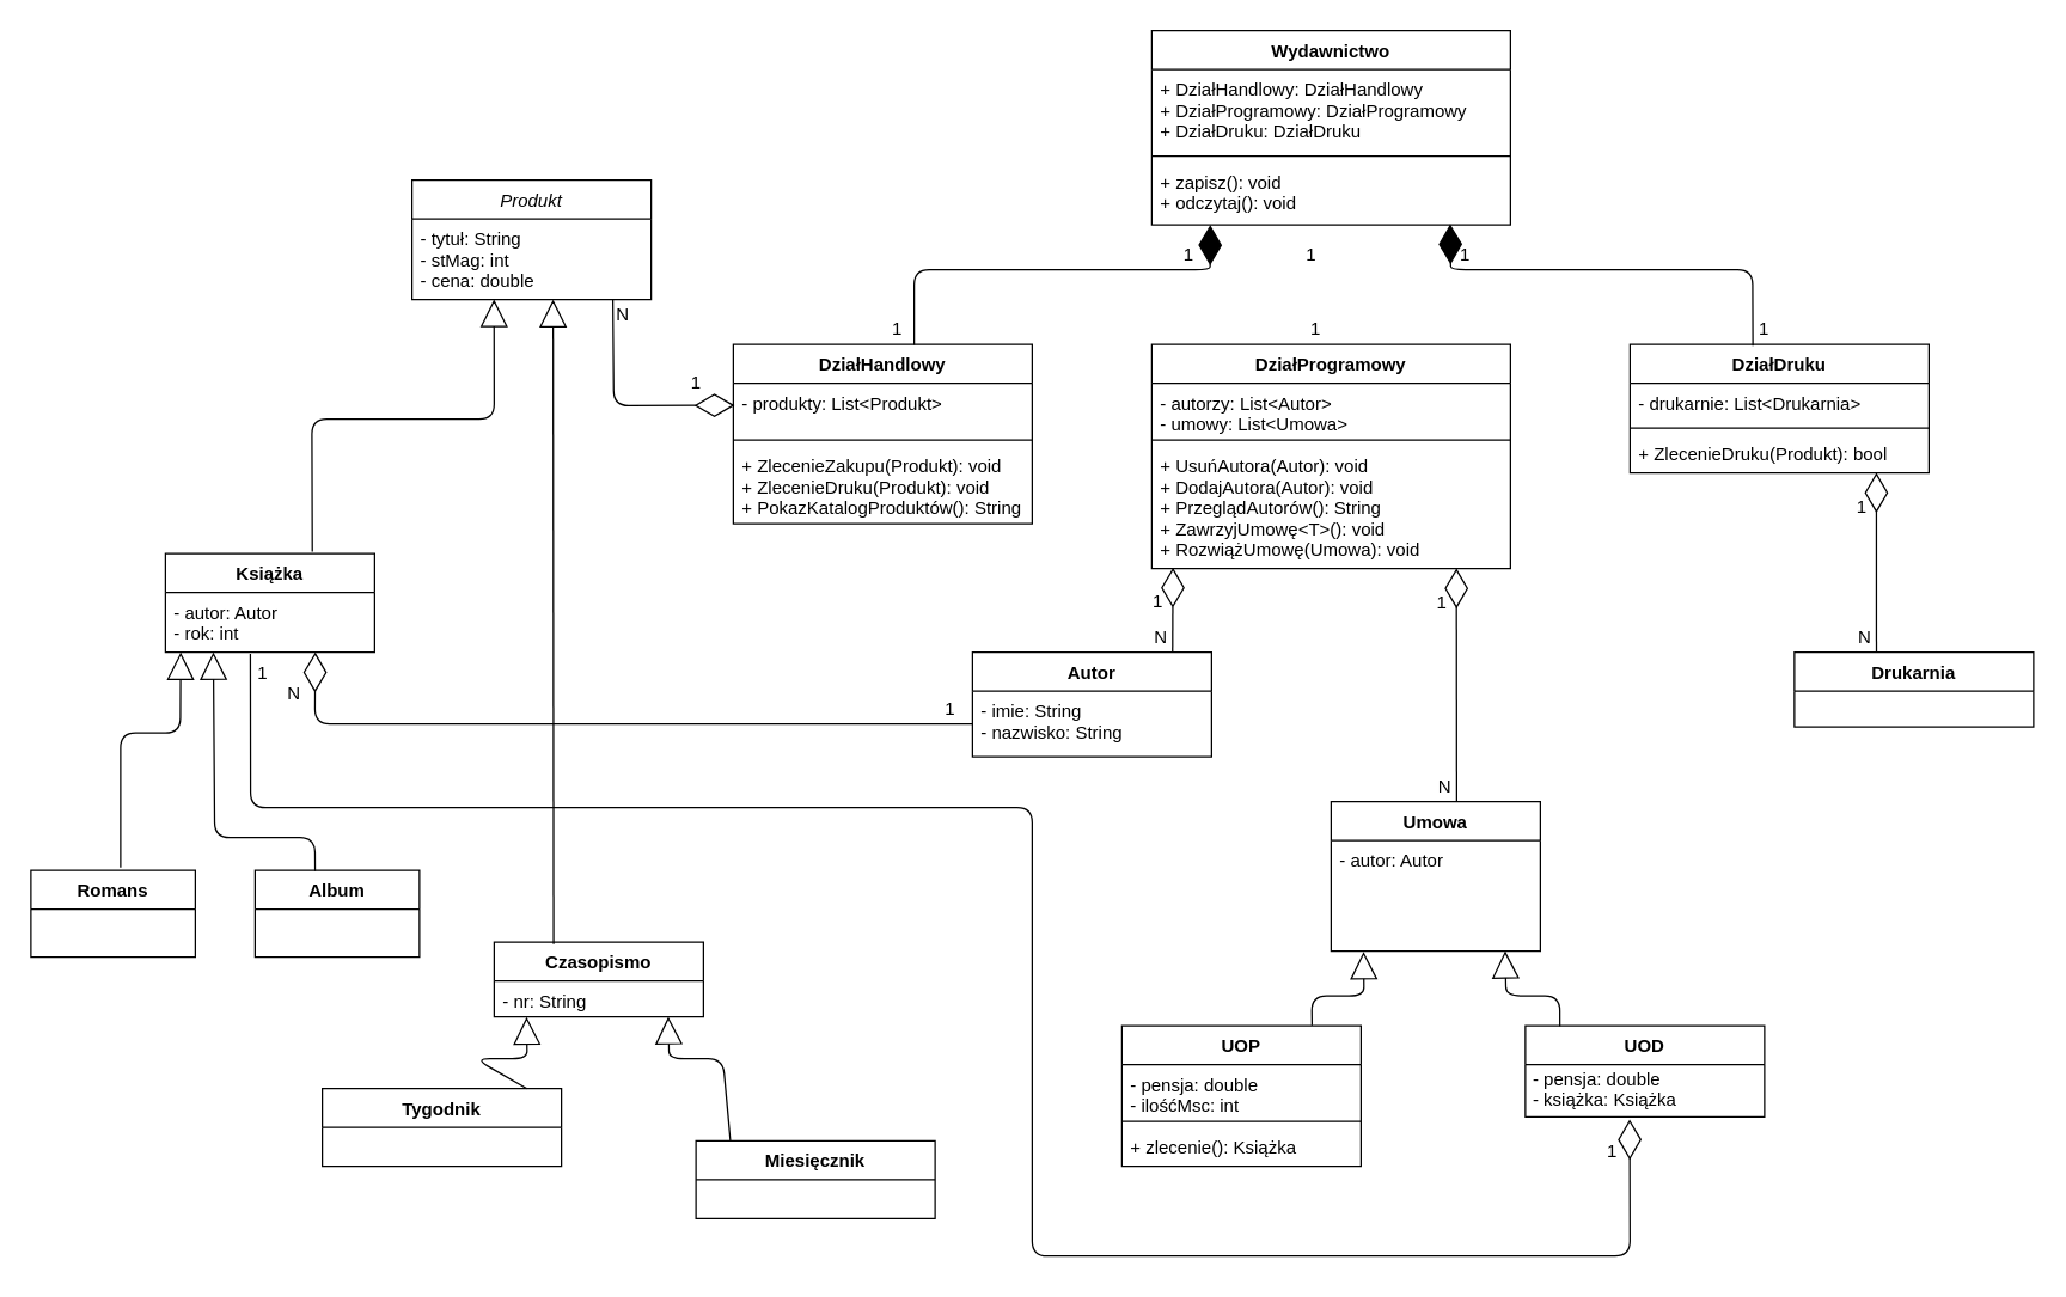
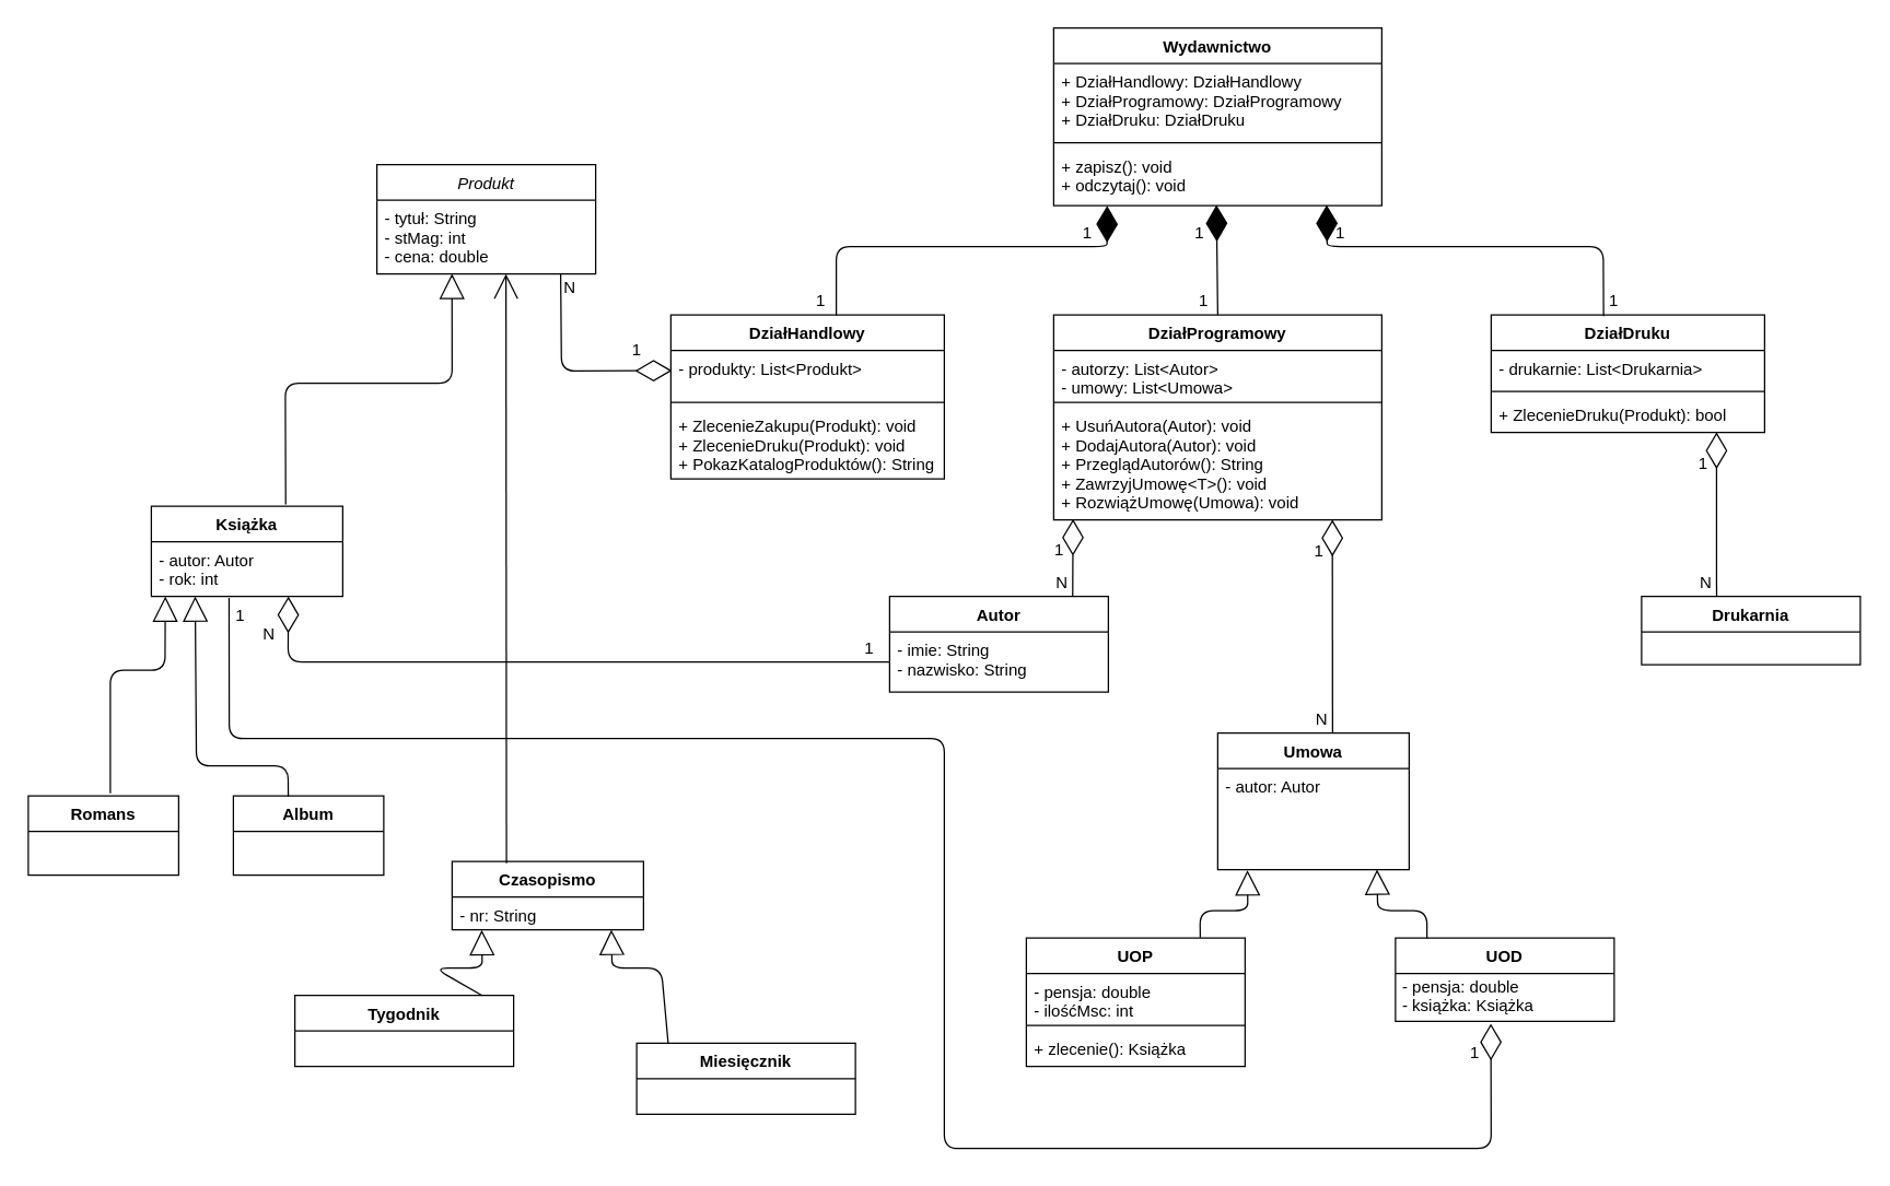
+ <mxCell id="23" value="" style="endArrow=diamondThin;endFill=1;endSize=24;html=1;entryX=0.496;entryY=0.989;entryDx=0;entryDy=0;entryPerimeter=0;exitX=0.5;exitY=0;exitDx=0;exitDy=0;" parent="1" source="6" target="5" edge="1"><mxGeometry width="160" relative="1" as="geometry"><mxPoint x="840" y="200" as="sourcePoint" /><mxPoint x="1000" y="200" as="targetPoint" /></mxGeometry></mxCell>
- <mxCell id="69" value="" style="endArrow=block;endSize=16;endFill=0;html=1;entryX=0.59;entryY=1;entryDx=0;entryDy=0;entryPerimeter=0;exitX=0.284;exitY=0.026;exitDx=0;exitDy=0;exitPerimeter=0;" parent="1" source="29" target="64" edge="1"><mxGeometry width="160" relative="1" as="geometry"><mxPoint x="280" y="411.676" as="sourcePoint" /><mxPoint x="440" y="411.676" as="targetPoint" /></mxGeometry></mxCell>
+ <mxCell id="69" value="" style="endArrow=open;endSize=16;endFill=0;html=1;entryX=0.59;entryY=1;entryDx=0;entryDy=0;entryPerimeter=0;exitX=0.284;exitY=0.026;exitDx=0;exitDy=0;exitPerimeter=0;" parent="1" source="29" target="64" edge="1"><mxGeometry width="160" relative="1" as="geometry"><mxPoint x="280" y="411.676" as="sourcePoint" /><mxPoint x="440" y="411.676" as="targetPoint" /></mxGeometry></mxCell>
